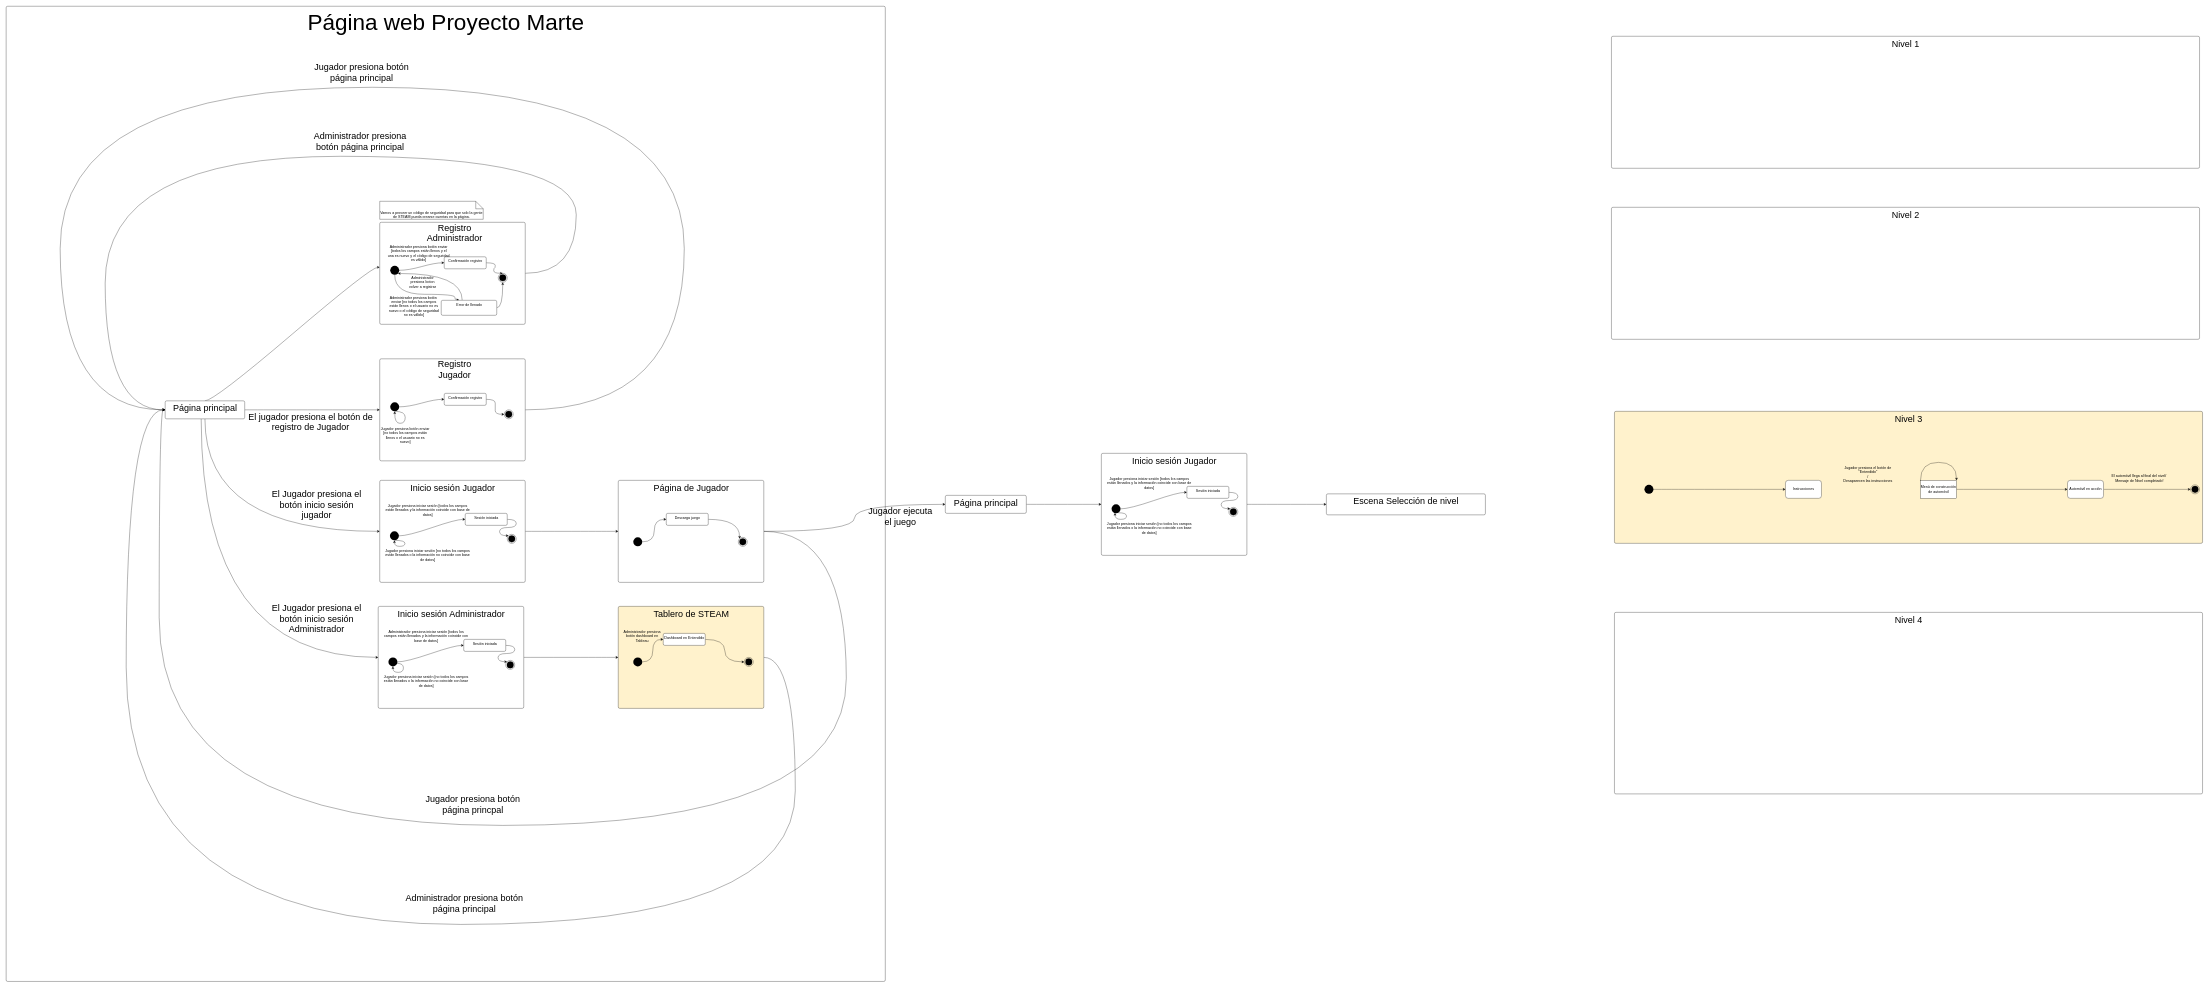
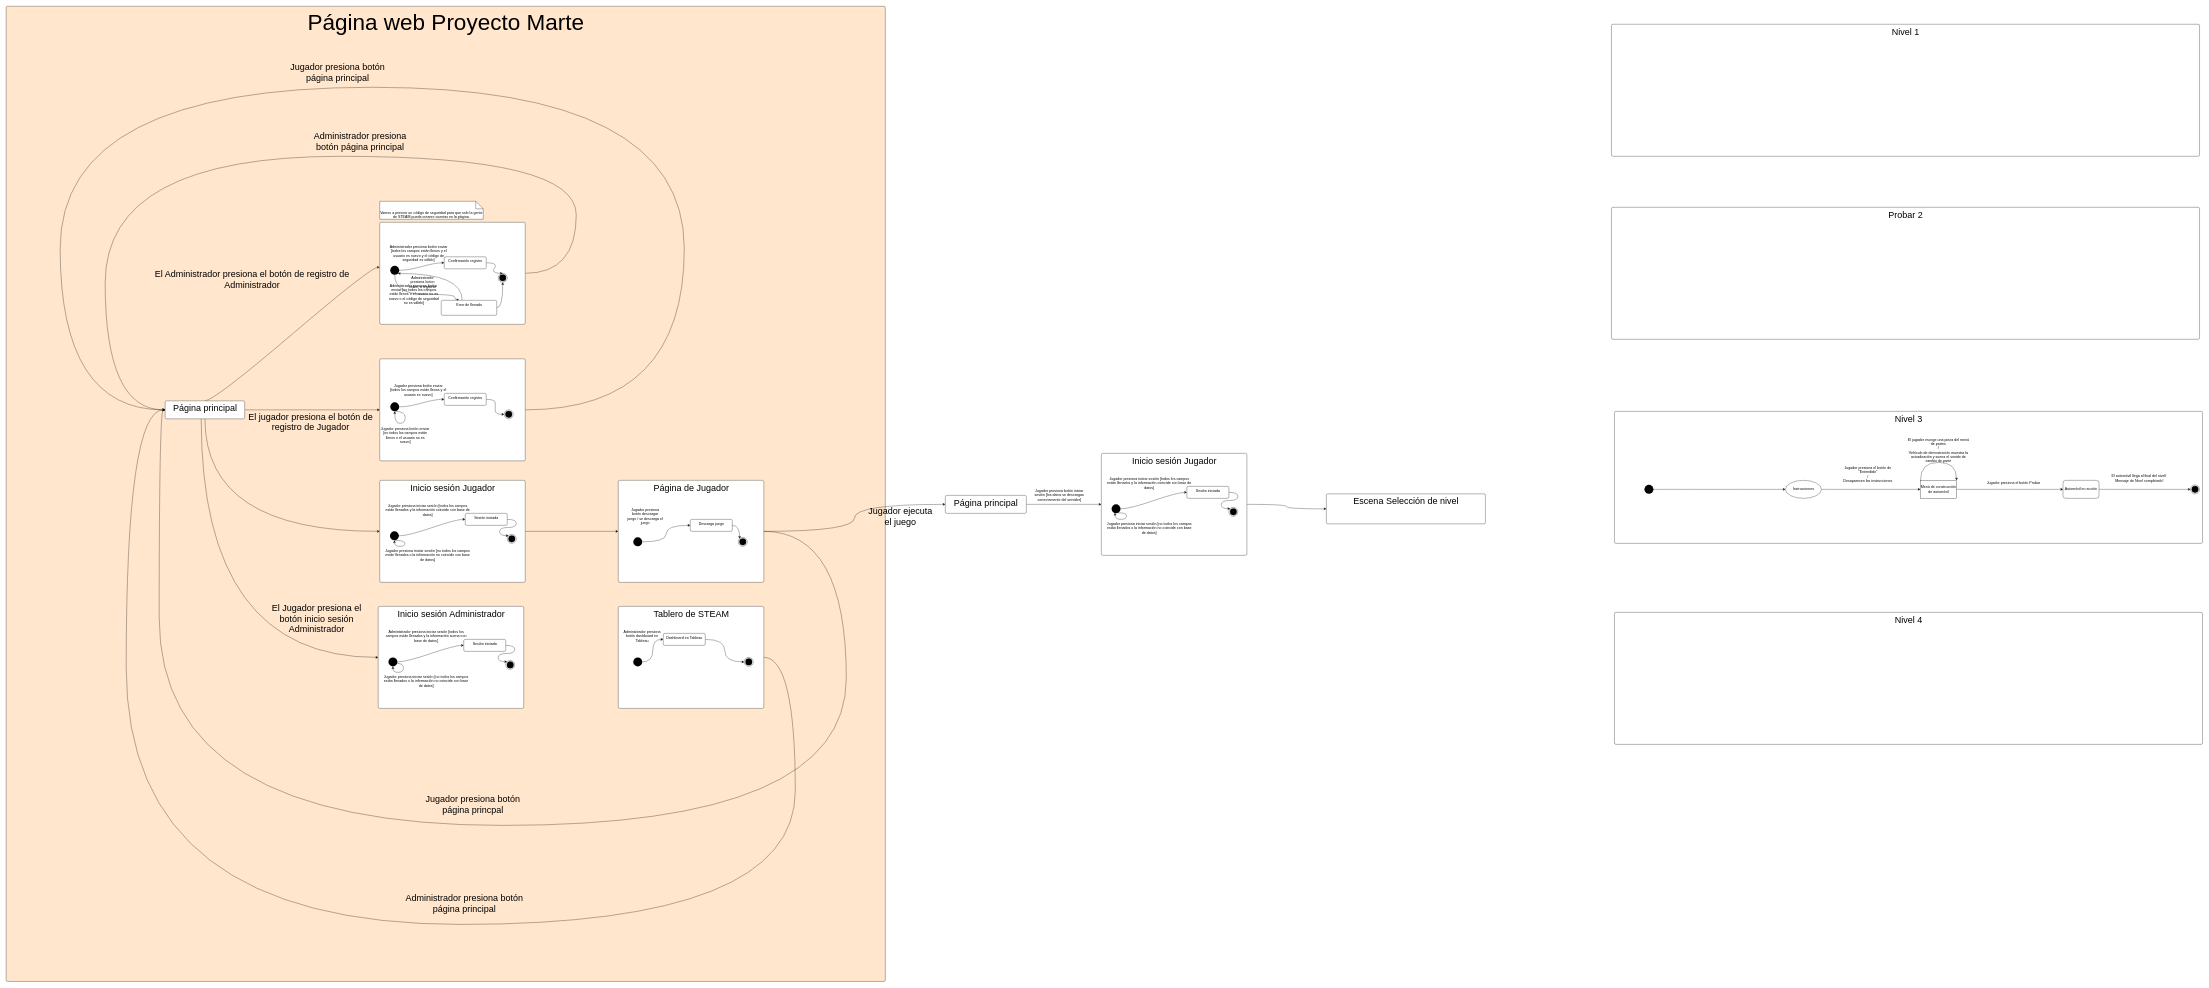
- <mxCell id="2" value="&lt;font style=&quot;font-size: 75px&quot;&gt;Página web Proyecto Marte&lt;/font&gt;" style="html=1;align=center;verticalAlign=top;rounded=1;absoluteArcSize=1;arcSize=10;dashed=0;fillColor=#ffffff;" vertex="1" parent="1"><mxGeometry x="20" y="20" width="2930" height="3250" as="geometry" /></mxCell>
+ <mxCell id="2" value="&lt;font style=&quot;font-size: 75px&quot;&gt;Página web Proyecto Marte&lt;/font&gt;" style="html=1;align=center;verticalAlign=top;rounded=1;absoluteArcSize=1;arcSize=10;dashed=0;fillColor=#ffe6cc;" vertex="1" parent="1"><mxGeometry x="20" y="20" width="2930" height="3250" as="geometry" /></mxCell>
- <mxCell id="89" value="&lt;font style=&quot;font-size: 30px&quot;&gt;Jugador presiona botón página principal&lt;/font&gt;" style="text;html=1;strokeColor=none;fillColor=none;align=center;verticalAlign=middle;whiteSpace=wrap;rounded=0;" vertex="1" parent="1"><mxGeometry x="1000" y="230" width="410" height="20" as="geometry" /></mxCell>
+ <mxCell id="89" value="&lt;font style=&quot;font-size: 30px&quot;&gt;Jugador presiona botón página principal&lt;/font&gt;" style="text;html=1;strokeColor=none;fillColor=none;align=center;verticalAlign=middle;whiteSpace=wrap;rounded=0;" vertex="1" parent="1"><mxGeometry x="920" y="230" width="410" height="20" as="geometry" /></mxCell>
- <mxCell id="111" value="&lt;font style=&quot;font-size: 30px&quot;&gt;Nivel 1&lt;/font&gt;" style="html=1;align=center;verticalAlign=top;rounded=1;absoluteArcSize=1;arcSize=10;dashed=0;fillColor=#ffffff;" vertex="1" parent="1"><mxGeometry x="5370" y="120" width="1960" height="440" as="geometry" /></mxCell>
+ <mxCell id="111" value="&lt;font style=&quot;font-size: 30px&quot;&gt;Nivel 1&lt;/font&gt;" style="html=1;align=center;verticalAlign=top;rounded=1;absoluteArcSize=1;arcSize=10;dashed=0;fillColor=#ffffff;" vertex="1" parent="1"><mxGeometry x="5370" y="80" width="1960" height="440" as="geometry" /></mxCell>
- <mxCell id="112" value="&lt;font style=&quot;font-size: 30px&quot;&gt;Nivel 2&lt;/font&gt;" style="html=1;align=center;verticalAlign=top;rounded=1;absoluteArcSize=1;arcSize=10;dashed=0;fillColor=#ffffff;" vertex="1" parent="1"><mxGeometry x="5370" y="690" width="1960" height="440" as="geometry" /></mxCell>
+ <mxCell id="112" value="&lt;font style=&quot;font-size: 30px&quot;&gt;Probar 2&lt;/font&gt;" style="html=1;align=center;verticalAlign=top;rounded=1;absoluteArcSize=1;arcSize=10;dashed=0;fillColor=#ffffff;" vertex="1" parent="1"><mxGeometry x="5370" y="690" width="1960" height="440" as="geometry" /></mxCell>
- <mxCell id="37" value="&lt;font style=&quot;font-size: 30px&quot;&gt;Registro Administrador&lt;/font&gt;" style="text;html=1;strokeColor=none;fillColor=none;align=center;verticalAlign=middle;whiteSpace=wrap;rounded=0;" vertex="1" parent="1"><mxGeometry x="1450" y="765" width="130" height="20" as="geometry" /></mxCell>
- <mxCell id="43" value="Administrador presiona botón enviar [todos los campos están llenos y el una es nuevo y el código de seguridad es válido]" style="text;html=1;strokeColor=none;fillColor=none;align=center;verticalAlign=middle;whiteSpace=wrap;rounded=0;" vertex="1" parent="1"><mxGeometry x="1290" y="830" width="210" height="25" as="geometry" /></mxCell>
+ <mxCell id="43" value="Administrador presiona botón enviar [todos los campos están llenos y el usuario es nuevo y el código de seguridad es válido]" style="text;html=1;strokeColor=none;fillColor=none;align=center;verticalAlign=middle;whiteSpace=wrap;rounded=0;" vertex="1" parent="1"><mxGeometry x="1290" y="830" width="210" height="25" as="geometry" /></mxCell>
+ <mxCell id="78" value="&lt;font style=&quot;font-size: 30px&quot;&gt;El Administrador presiona el botón de registro de Administrador&lt;/font&gt;" style="text;html=1;strokeColor=none;fillColor=none;align=center;verticalAlign=middle;whiteSpace=wrap;rounded=0;" vertex="1" parent="1"><mxGeometry x="480" y="920" width="720" height="20" as="geometry" /></mxCell>
- <mxCell id="44" value="Administrador presiona botón&amp;nbsp; enviar [no todos los campos están llenos o el usuario no es nuevo o el código de seguridad no es válido]" style="text;html=1;strokeColor=none;fillColor=none;align=center;verticalAlign=middle;whiteSpace=wrap;rounded=0;" vertex="1" parent="1"><mxGeometry x="1294" y="1010" width="170" height="20" as="geometry" /></mxCell>
+ <mxCell id="44" value="Administrador presiona botón&amp;nbsp; enviar [no todos los campos están llenos o el usuario no es nuevo o el código de seguridad no es válido]" style="text;html=1;strokeColor=none;fillColor=none;align=center;verticalAlign=middle;whiteSpace=wrap;rounded=0;" vertex="1" parent="1"><mxGeometry x="1294" y="970" width="170" height="20" as="geometry" /></mxCell>
- <mxCell id="26" value="&lt;font style=&quot;font-size: 30px&quot;&gt;Registro Jugador&lt;/font&gt;" style="text;html=1;strokeColor=none;fillColor=none;align=center;verticalAlign=middle;whiteSpace=wrap;rounded=0;" vertex="1" parent="1"><mxGeometry x="1450" y="1220" width="130" height="20" as="geometry" /></mxCell>
+ <mxCell id="33" value="Jugador presiona botón enviar [todos los campos están llenos y el usuario es nuevo]" style="text;html=1;strokeColor=none;fillColor=none;align=center;verticalAlign=middle;whiteSpace=wrap;rounded=0;" vertex="1" parent="1"><mxGeometry x="1294" y="1290" width="200" height="20" as="geometry" /></mxCell>
+ <mxCell id="15" value="El jugador escoge una pieza del menú de partes&lt;br&gt;/&lt;br&gt;Vehículo de demostración muestra la actualización y suena el sonido de cambio de parte" style="text;html=1;strokeColor=none;fillColor=none;align=center;verticalAlign=middle;whiteSpace=wrap;rounded=0;" vertex="1" parent="1"><mxGeometry x="6355" y="1490" width="210" height="20" as="geometry" /></mxCell>
- <mxCell id="3" value="&lt;font style=&quot;font-size: 30px&quot;&gt;Nivel 3&lt;/font&gt;" style="html=1;align=center;verticalAlign=top;rounded=1;absoluteArcSize=1;arcSize=10;dashed=0;fillColor=#fff2cc;" vertex="1" parent="1"><mxGeometry x="5380" y="1370" width="1960" height="440" as="geometry" /></mxCell>
+ <mxCell id="3" value="&lt;font style=&quot;font-size: 30px&quot;&gt;Nivel 3&lt;/font&gt;" style="html=1;align=center;verticalAlign=top;rounded=1;absoluteArcSize=1;arcSize=10;dashed=0;fillColor=#ffffff;" vertex="1" parent="1"><mxGeometry x="5380" y="1370" width="1960" height="440" as="geometry" /></mxCell>
+ <mxCell id="16" value="Jugador presiona el botón Probar" style="text;html=1;strokeColor=none;fillColor=none;align=center;verticalAlign=middle;whiteSpace=wrap;rounded=0;" vertex="1" parent="1"><mxGeometry x="6600" y="1600" width="220" height="20" as="geometry" /></mxCell>
- <mxCell id="5" value="Instrucciones" style="rounded=1;whiteSpace=wrap;html=1;" vertex="1" parent="1"><mxGeometry x="5950" y="1600" width="120" height="60" as="geometry" /></mxCell>
+ <mxCell id="5" value="Instrucciones" style="ellipse;whiteSpace=wrap;html=1;" vertex="1" parent="1"><mxGeometry x="5950" y="1600" width="120" height="60" as="geometry" /></mxCell>
+ <mxCell id="4" style="edgeStyle=orthogonalEdgeStyle;rounded=0;orthogonalLoop=1;jettySize=auto;html=1;curved=1;" edge="1" parent="1" source="5" target="7"><mxGeometry relative="1" as="geometry" /></mxCell>
- <mxCell id="9" value="Automóvil en acción" style="rounded=1;whiteSpace=wrap;html=1;" vertex="1" parent="1"><mxGeometry x="6890" y="1600" width="120" height="60" as="geometry" /></mxCell>
+ <mxCell id="9" value="Automóvil en acción" style="rounded=1;whiteSpace=wrap;html=1;" vertex="1" parent="1"><mxGeometry x="6875" y="1600" width="120" height="60" as="geometry" /></mxCell>
+ <mxCell id="94" value="Jugador presiona botón iniciar sesión [los datos se descargan correctamente del servidor]" style="text;html=1;strokeColor=none;fillColor=none;align=center;verticalAlign=middle;whiteSpace=wrap;rounded=0;" vertex="1" parent="1"><mxGeometry x="3440" y="1640" width="180" height="20" as="geometry" /></mxCell>
- <mxCell id="79" value="&lt;font style=&quot;font-size: 30px&quot;&gt;El Jugador presiona el botón inicio sesión jugador&lt;/font&gt;" style="text;html=1;strokeColor=none;fillColor=none;align=center;verticalAlign=middle;whiteSpace=wrap;rounded=0;" vertex="1" parent="1"><mxGeometry x="880" y="1670" width="350" height="20" as="geometry" /></mxCell>
- <mxCell id="109" value="&lt;font style=&quot;font-size: 30px&quot;&gt;Escena Selección de nivel&lt;br&gt;&lt;br&gt;&lt;/font&gt;" style="html=1;align=center;verticalAlign=top;rounded=1;absoluteArcSize=1;arcSize=10;dashed=0;fillColor=#ffffff;" vertex="1" parent="1"><mxGeometry x="4420" y="1645" width="530" height="70" as="geometry" /></mxCell>
+ <mxCell id="109" value="&lt;font style=&quot;font-size: 30px&quot;&gt;Escena Selección de nivel&lt;br&gt;&lt;br&gt;&lt;/font&gt;" style="html=1;align=center;verticalAlign=top;rounded=1;absoluteArcSize=1;arcSize=10;dashed=0;fillColor=#ffffff;" vertex="1" parent="1"><mxGeometry x="4420" y="1645" width="530" height="100" as="geometry" /></mxCell>
+ <mxCell id="84" value="Jugador presiona botón descargar juego / se descarga el juego" style="text;html=1;strokeColor=none;fillColor=none;align=center;verticalAlign=middle;whiteSpace=wrap;rounded=0;" vertex="1" parent="1"><mxGeometry x="2090" y="1710" width="120" height="20" as="geometry" /></mxCell>
- <mxCell id="83" value="Descarga juego" style="html=1;align=center;verticalAlign=top;rounded=1;absoluteArcSize=1;arcSize=10;dashed=0;fillColor=#ffffff;" vertex="1" parent="1"><mxGeometry x="2220" y="1710" width="140" height="40" as="geometry" /></mxCell>
+ <mxCell id="83" value="Descarga juego" style="html=1;align=center;verticalAlign=top;rounded=1;absoluteArcSize=1;arcSize=10;dashed=0;fillColor=#ffffff;" vertex="1" parent="1"><mxGeometry x="2300" y="1730" width="140" height="40" as="geometry" /></mxCell>
- <mxCell id="64" value="Administrador presiona iniciar sesión [todos los campos están llenados y la información coincide con base de datos]" style="text;html=1;strokeColor=none;fillColor=none;align=center;verticalAlign=middle;whiteSpace=wrap;rounded=0;" vertex="1" parent="1"><mxGeometry x="1275" y="2110" width="290" height="20" as="geometry" /></mxCell>
+ <mxCell id="64" value="Administrador presiona iniciar sesión [todos los campos están llenados y la información suena con base de datos]" style="text;html=1;strokeColor=none;fillColor=none;align=center;verticalAlign=middle;whiteSpace=wrap;rounded=0;" vertex="1" parent="1"><mxGeometry x="1275" y="2110" width="290" height="20" as="geometry" /></mxCell>
- <mxCell id="86" value="Dashboard en Entendido" style="html=1;align=center;verticalAlign=top;rounded=1;absoluteArcSize=1;arcSize=10;dashed=0;fillColor=#ffffff;" vertex="1" parent="1"><mxGeometry x="2210" y="2110" width="140" height="40" as="geometry" /></mxCell>
+ <mxCell id="86" value="Dashboard en Tableau" style="html=1;align=center;verticalAlign=top;rounded=1;absoluteArcSize=1;arcSize=10;dashed=0;fillColor=#ffffff;" vertex="1" parent="1"><mxGeometry x="2210" y="2110" width="140" height="40" as="geometry" /></mxCell>
- <mxCell id="57" style="edgeStyle=entityRelationEdgeStyle;curved=1;orthogonalLoop=1;jettySize=auto;html=1;entryX=0;entryY=0.5;entryDx=0;entryDy=0;" edge="1" parent="1" source="58" target="71"><mxGeometry relative="1" as="geometry" /></mxCell>
- <mxCell id="71" value="&lt;span style=&quot;font-size: 30px&quot;&gt;Tablero de STEAM&lt;/span&gt;" style="html=1;align=center;verticalAlign=top;rounded=1;absoluteArcSize=1;arcSize=10;dashed=0;fillColor=#fff2cc;" vertex="1" parent="1"><mxGeometry x="2060" y="2020" width="485" height="340" as="geometry" /></mxCell>
+ <mxCell id="71" value="&lt;span style=&quot;font-size: 30px&quot;&gt;Tablero de STEAM&lt;/span&gt;" style="html=1;align=center;verticalAlign=top;rounded=1;absoluteArcSize=1;arcSize=10;dashed=0;" vertex="1" parent="1"><mxGeometry x="2060" y="2020" width="485" height="340" as="geometry" /></mxCell>
- <mxCell id="113" value="&lt;font style=&quot;font-size: 30px&quot;&gt;Nivel 4&lt;/font&gt;" style="html=1;align=center;verticalAlign=top;rounded=1;absoluteArcSize=1;arcSize=10;dashed=0;fillColor=#ffffff;" vertex="1" parent="1"><mxGeometry x="5380" y="2040" width="1960" height="605" as="geometry" /></mxCell>
+ <mxCell id="113" value="&lt;font style=&quot;font-size: 30px&quot;&gt;Nivel 4&lt;/font&gt;" style="html=1;align=center;verticalAlign=top;rounded=1;absoluteArcSize=1;arcSize=10;dashed=0;fillColor=#ffffff;" vertex="1" parent="1"><mxGeometry x="5380" y="2040" width="1960" height="440" as="geometry" /></mxCell>
